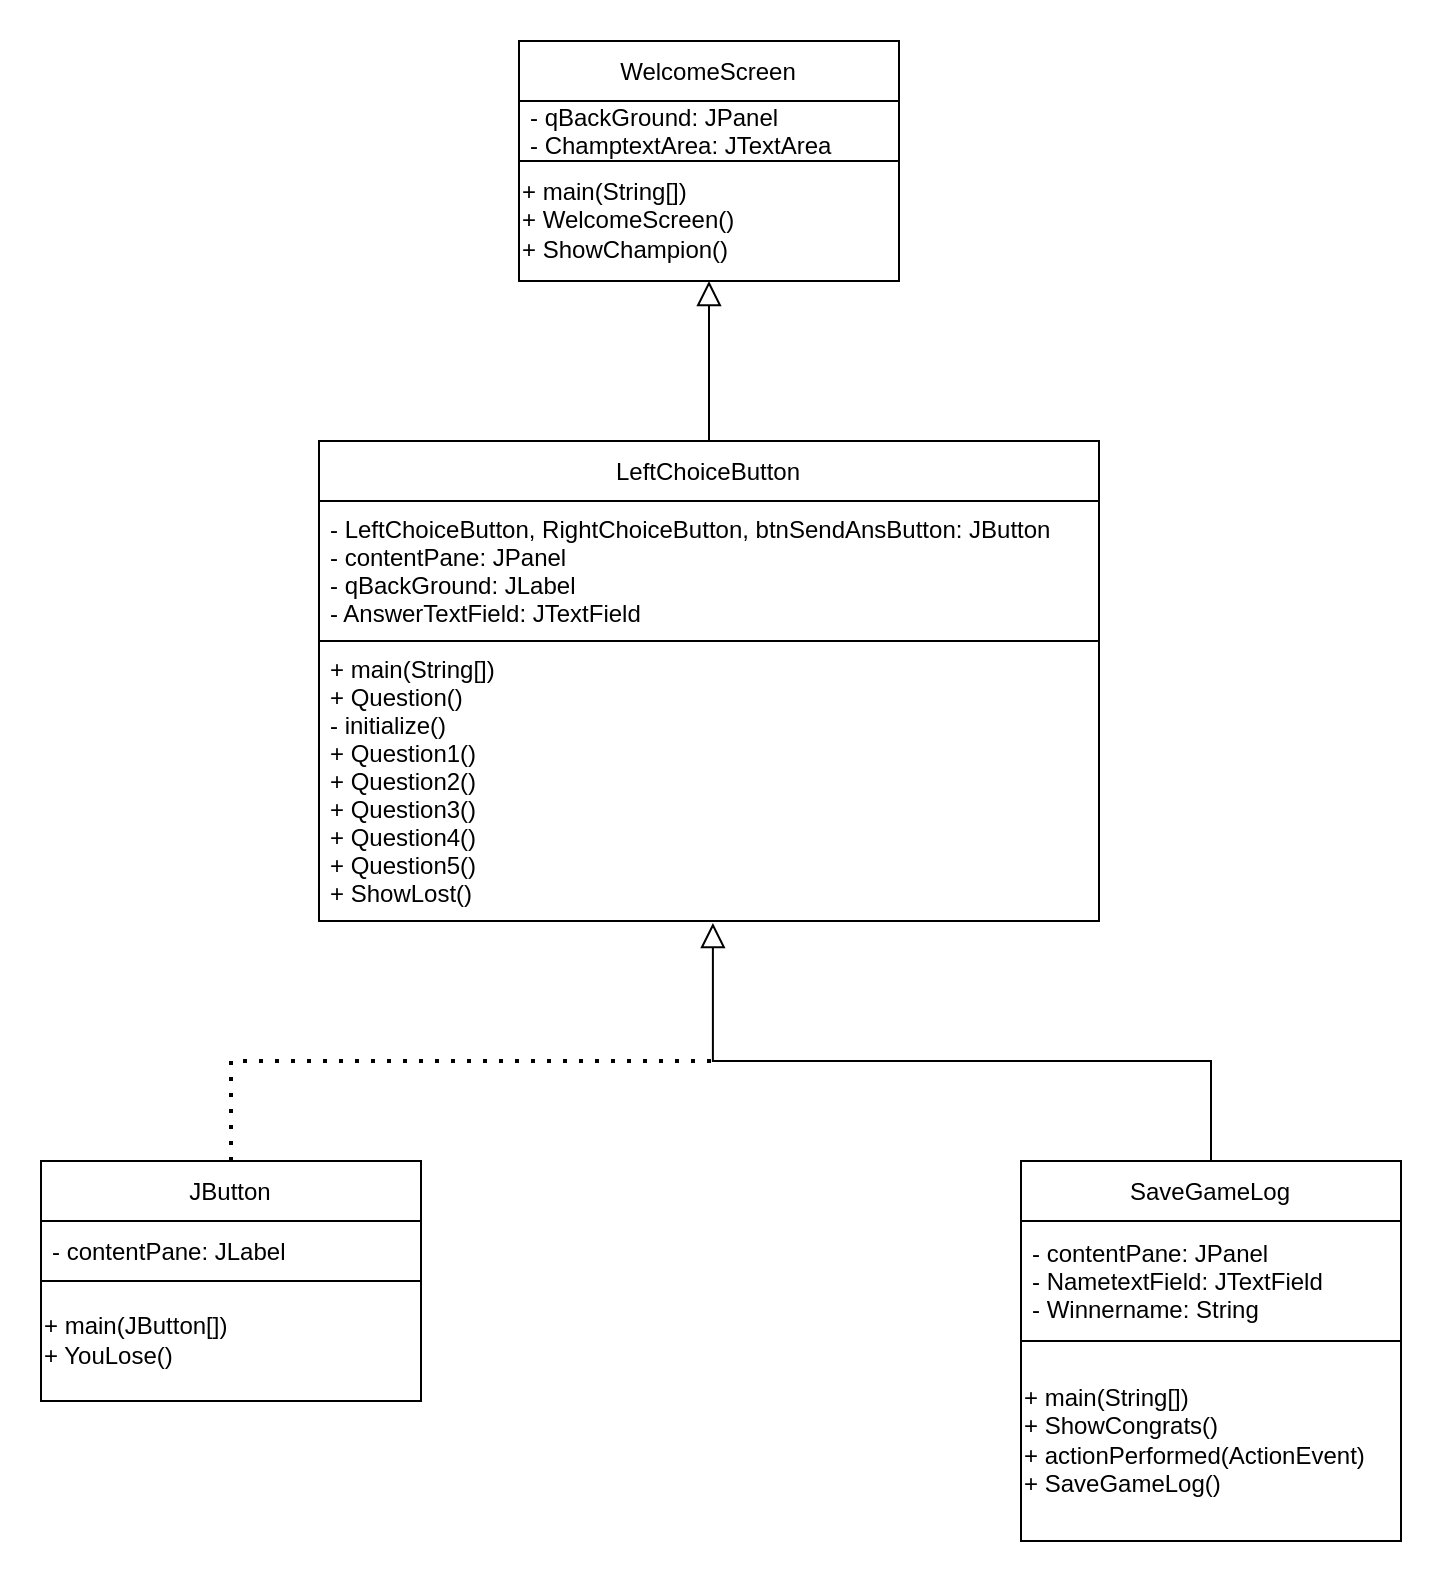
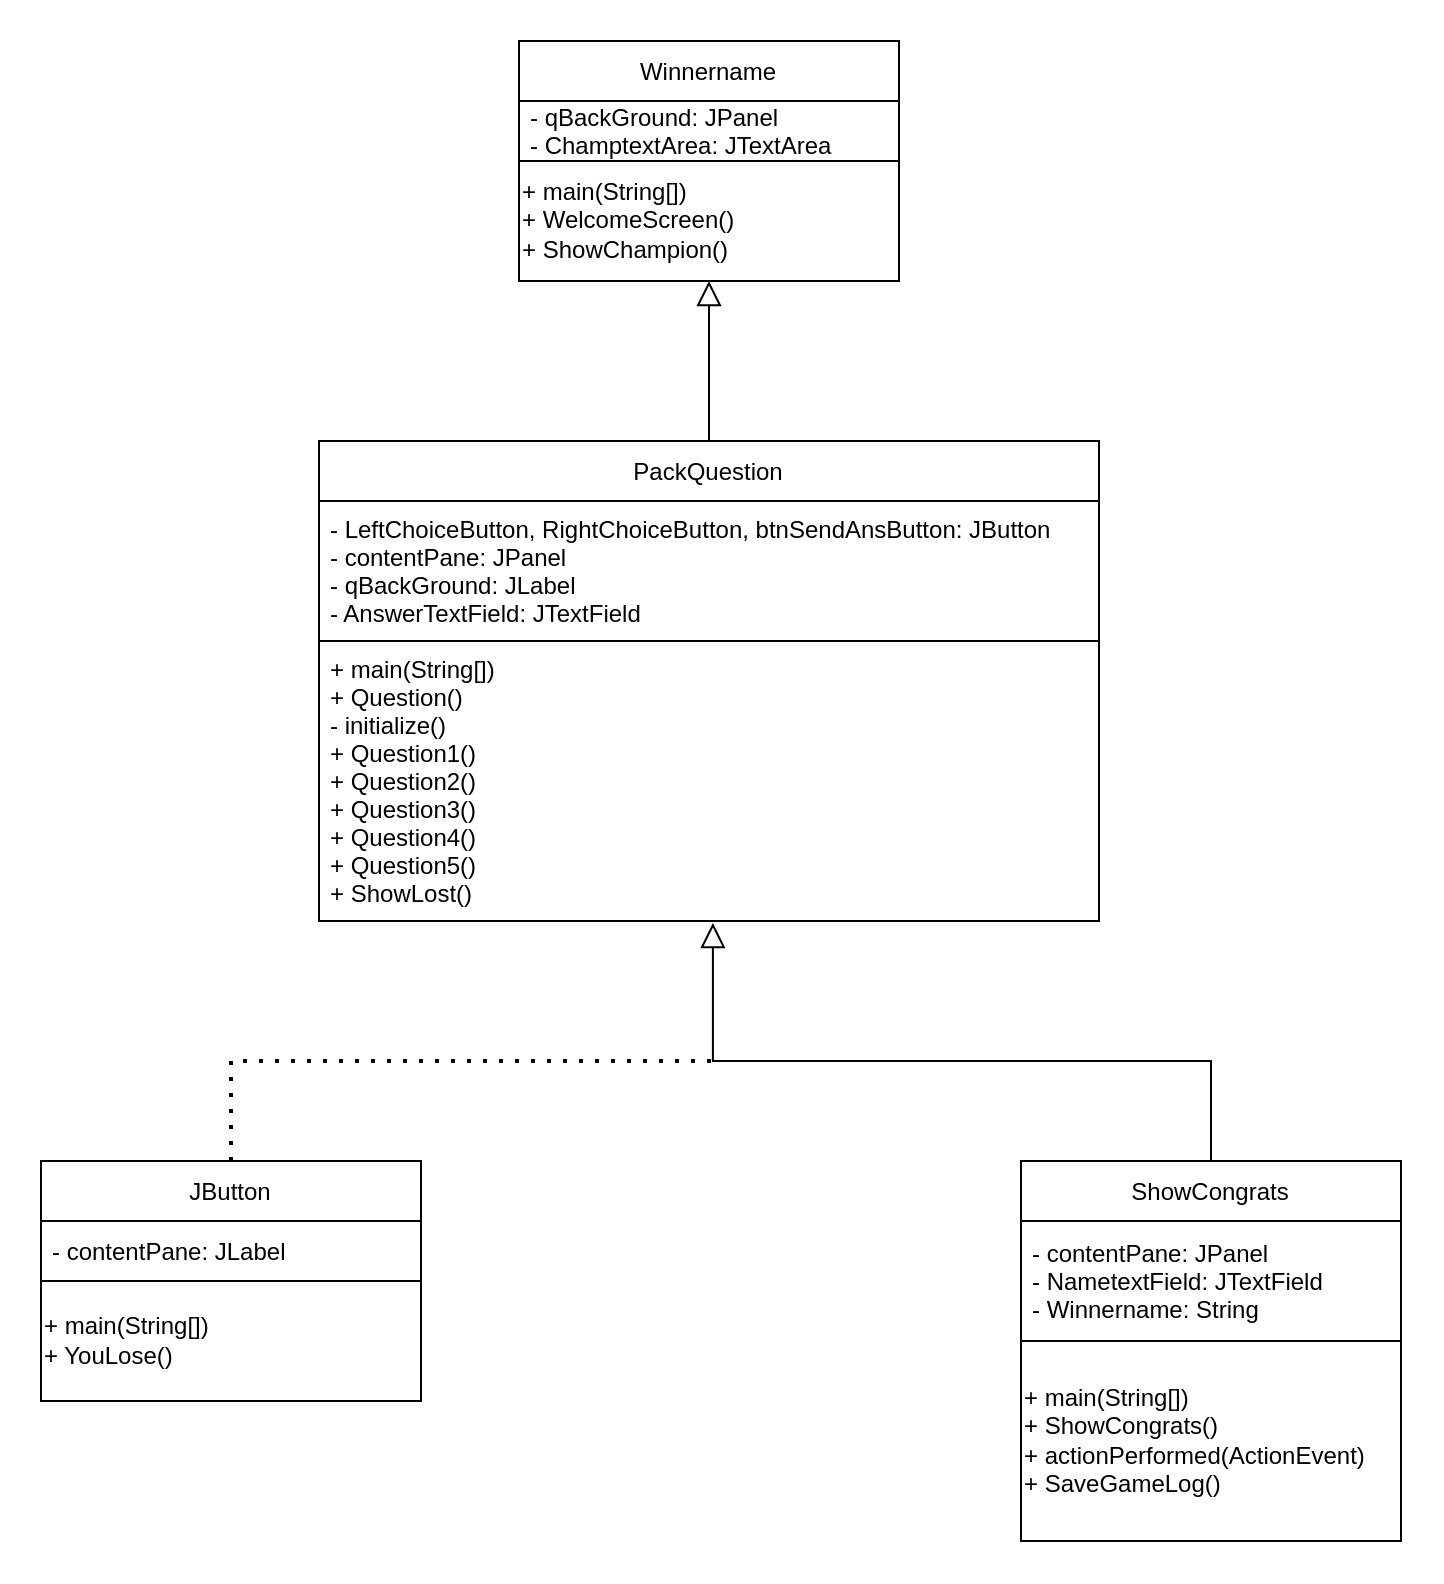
- <mxCell id="8" value="WelcomeScreen" style="swimlane;fontStyle=0;childLayout=stackLayout;horizontal=1;startSize=30;horizontalStack=0;resizeParent=1;resizeParentMax=0;resizeLast=0;collapsible=1;marginBottom=0;align=center;" vertex="1" parent="1"><mxGeometry x="259" y="20" width="190" height="120" as="geometry"><mxRectangle x="180" y="280" width="110" height="30" as="alternateBounds" /></mxGeometry></mxCell>
+ <mxCell id="8" value="Winnername" style="swimlane;fontStyle=0;childLayout=stackLayout;horizontal=1;startSize=30;horizontalStack=0;resizeParent=1;resizeParentMax=0;resizeLast=0;collapsible=1;marginBottom=0;align=center;" vertex="1" parent="1"><mxGeometry x="259" y="20" width="190" height="120" as="geometry"><mxRectangle x="180" y="280" width="110" height="30" as="alternateBounds" /></mxGeometry></mxCell>
- <mxCell id="11" value="LeftChoiceButton" style="swimlane;fontStyle=0;childLayout=stackLayout;horizontal=1;startSize=30;horizontalStack=0;resizeParent=1;resizeParentMax=0;resizeLast=0;collapsible=1;marginBottom=0;" vertex="1" parent="1"><mxGeometry x="159" y="220" width="390" height="240" as="geometry" /></mxCell>
+ <mxCell id="11" value="PackQuestion" style="swimlane;fontStyle=0;childLayout=stackLayout;horizontal=1;startSize=30;horizontalStack=0;resizeParent=1;resizeParentMax=0;resizeLast=0;collapsible=1;marginBottom=0;" vertex="1" parent="1"><mxGeometry x="159" y="220" width="390" height="240" as="geometry" /></mxCell>
- <mxCell id="2" value="SaveGameLog" style="swimlane;fontStyle=0;childLayout=stackLayout;horizontal=1;startSize=30;horizontalStack=0;resizeParent=1;resizeParentMax=0;resizeLast=0;collapsible=1;marginBottom=0;" vertex="1" parent="1"><mxGeometry x="510" y="580" width="190" height="190" as="geometry"><mxRectangle x="180" y="280" width="110" height="30" as="alternateBounds" /></mxGeometry></mxCell>
+ <mxCell id="2" value="ShowCongrats" style="swimlane;fontStyle=0;childLayout=stackLayout;horizontal=1;startSize=30;horizontalStack=0;resizeParent=1;resizeParentMax=0;resizeLast=0;collapsible=1;marginBottom=0;" vertex="1" parent="1"><mxGeometry x="510" y="580" width="190" height="190" as="geometry"><mxRectangle x="180" y="280" width="110" height="30" as="alternateBounds" /></mxGeometry></mxCell>
- <mxCell id="7" value="+ main(JButton[])&lt;br&gt;+ YouLose()" style="whiteSpace=wrap;html=1;strokeColor=default;align=left;" vertex="1" parent="5"><mxGeometry y="60" width="190" height="60" as="geometry" /></mxCell>
+ <mxCell id="7" value="+ main(String[])&lt;br&gt;+ YouLose()" style="whiteSpace=wrap;html=1;strokeColor=default;align=left;" vertex="1" parent="5"><mxGeometry y="60" width="190" height="60" as="geometry" /></mxCell>
